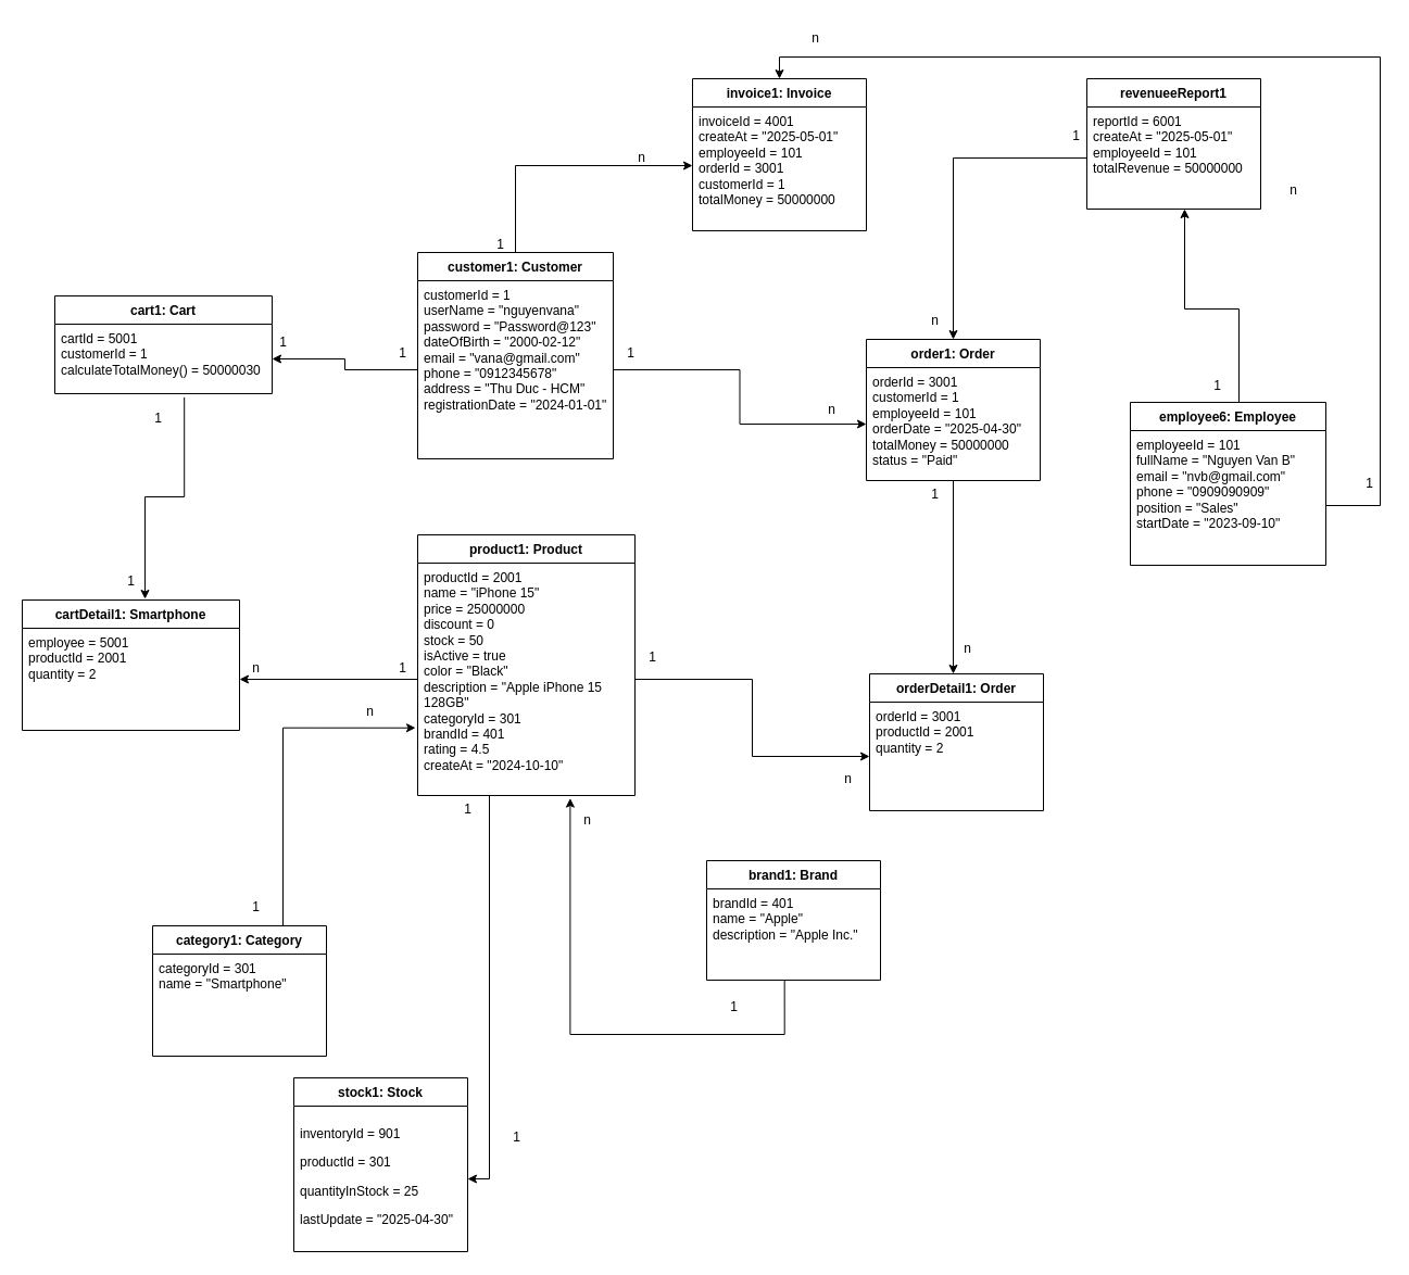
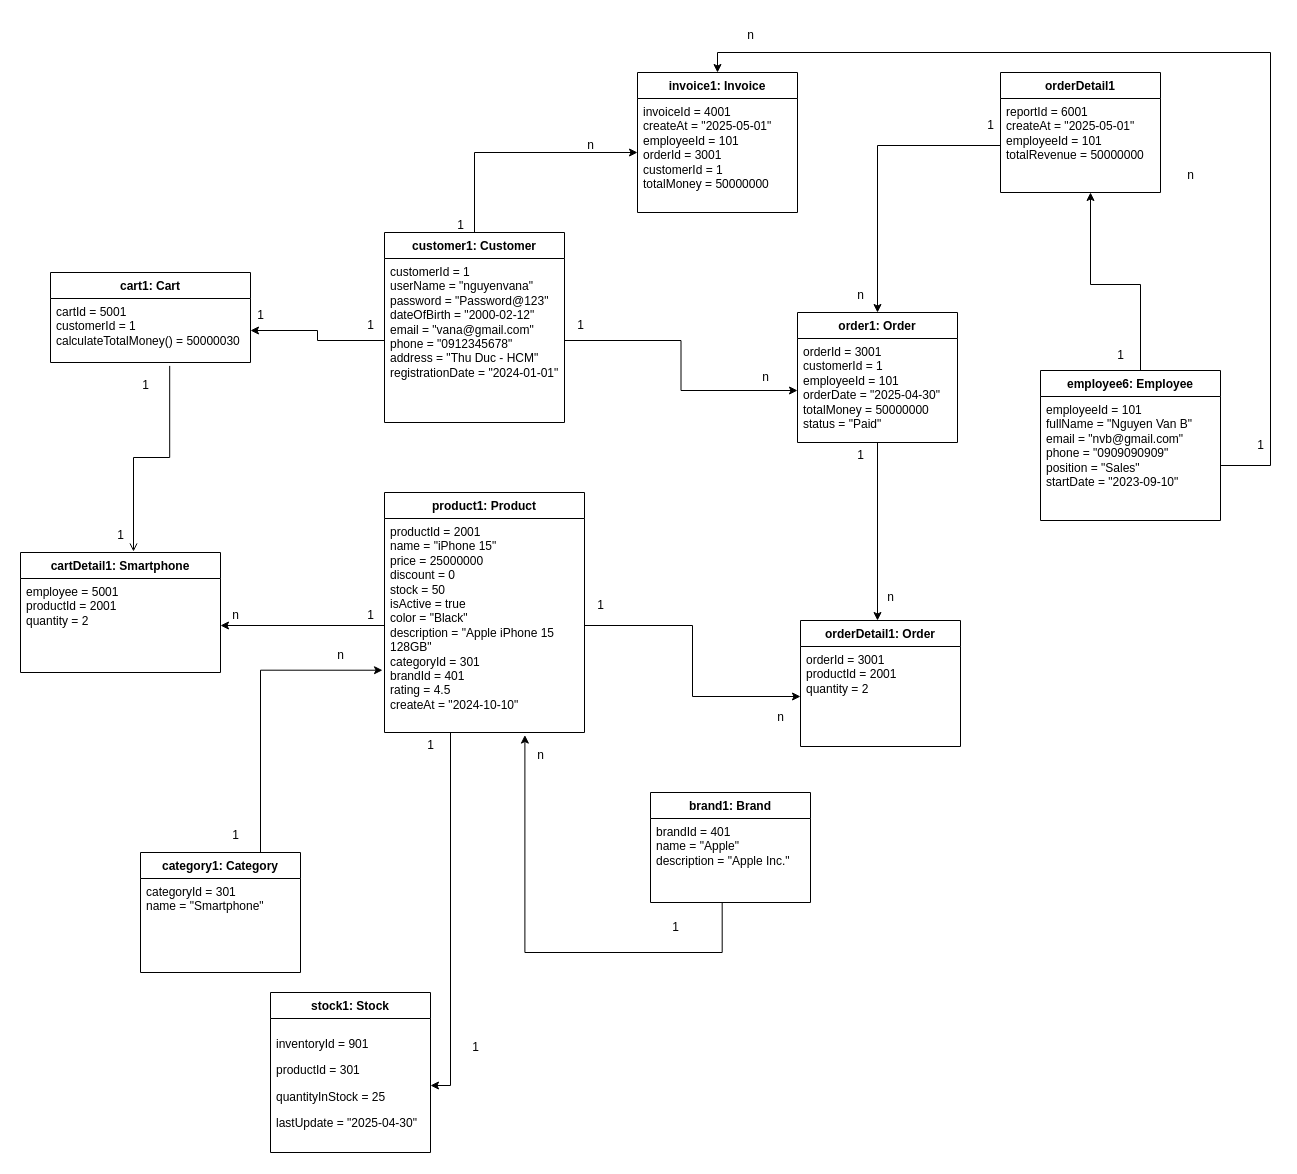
- <mxCell id="19" value="revenueeReport1" style="swimlane;fontStyle=1;align=center;verticalAlign=top;childLayout=stackLayout;horizontal=1;startSize=26;horizontalStack=0;resizeParent=1;resizeParentMax=0;resizeLast=0;collapsible=1;marginBottom=0;whiteSpace=wrap;html=1;" vertex="1" parent="1"><mxGeometry x="1000" y="72" width="160" height="120" as="geometry" /></mxCell>
+ <mxCell id="19" value="orderDetail1" style="swimlane;fontStyle=1;align=center;verticalAlign=top;childLayout=stackLayout;horizontal=1;startSize=26;horizontalStack=0;resizeParent=1;resizeParentMax=0;resizeLast=0;collapsible=1;marginBottom=0;whiteSpace=wrap;html=1;" vertex="1" parent="1"><mxGeometry x="1000" y="72" width="160" height="120" as="geometry" /></mxCell>
- <mxCell id="55" style="edgeStyle=orthogonalEdgeStyle;rounded=0;orthogonalLoop=1;jettySize=auto;html=1;entryX=0.565;entryY=-0.008;entryDx=0;entryDy=0;entryPerimeter=0;exitX=0.596;exitY=1.053;exitDx=0;exitDy=0;exitPerimeter=0;" edge="1" parent="1" source="5" target="23"><mxGeometry relative="1" as="geometry"><Array as="points"><mxPoint x="169" y="457" /><mxPoint x="133" y="457" /></Array></mxGeometry></mxCell>
+ <mxCell id="55" style="edgeStyle=orthogonalEdgeStyle;rounded=0;orthogonalLoop=1;jettySize=auto;html=1;entryX=0.565;entryY=-0.008;entryDx=0;entryDy=0;entryPerimeter=0;exitX=0.596;exitY=1.053;exitDx=0;exitDy=0;exitPerimeter=0;endArrow=open;" edge="1" parent="1" source="5" target="23"><mxGeometry relative="1" as="geometry"><Array as="points"><mxPoint x="169" y="457" /><mxPoint x="133" y="457" /></Array></mxGeometry></mxCell>
